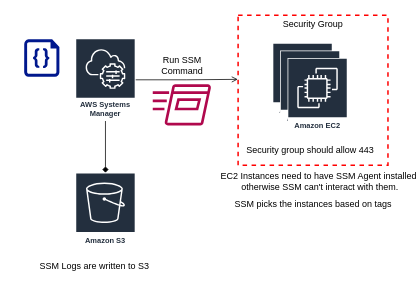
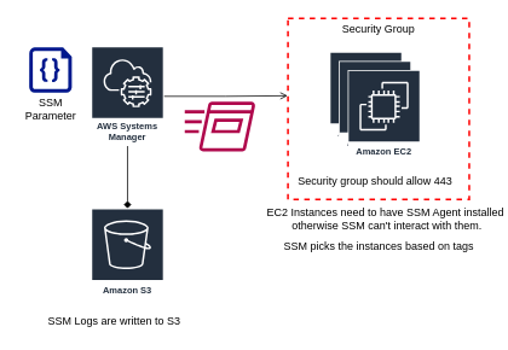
- <mxCell id="12" value="Run SSM &lt;br&gt;Command" style="text;html=1;align=center;verticalAlign=middle;resizable=0;points=[];autosize=1;strokeColor=none;fillColor=none;" vertex="1" parent="1"><mxGeometry x="207" y="72" width="70" height="30" as="geometry" /></mxCell>
+ <mxCell id="10" value="SSM &lt;br&gt;Parameter" style="text;html=1;align=center;verticalAlign=middle;resizable=0;points=[];autosize=1;strokeColor=none;fillColor=none;" vertex="1" parent="1"><mxGeometry x="20" y="105" width="70" height="30" as="geometry" /></mxCell>
